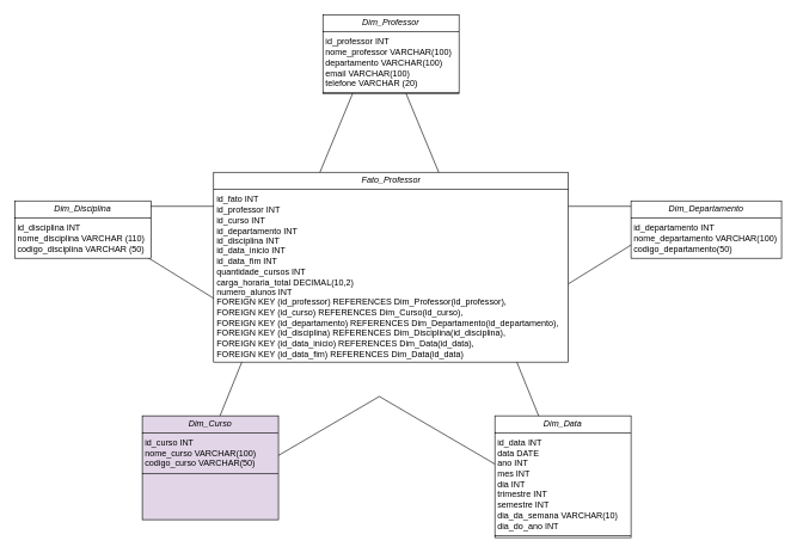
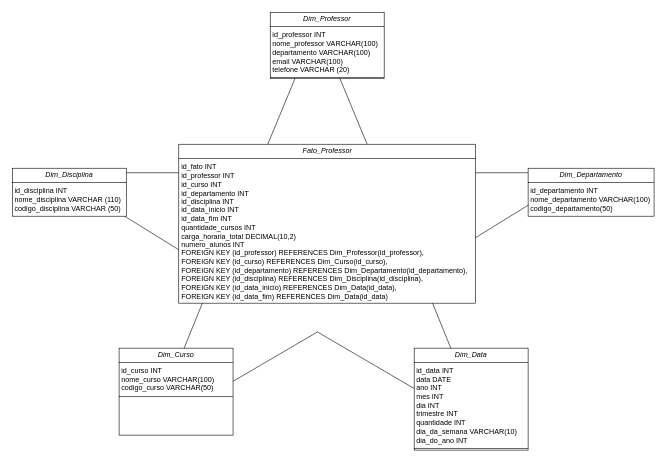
- <mxCell id="7" value="&lt;p style=&quot;margin:0px;margin-top:4px;text-align:center;&quot;&gt;&lt;i&gt;Dim_Curso&lt;/i&gt;&lt;/p&gt;&lt;hr size=&quot;1&quot; style=&quot;border-style:solid;&quot;&gt;&lt;p style=&quot;margin:0px;margin-left:4px;&quot;&gt;id_curso INT&amp;nbsp;&lt;br&gt;&lt;/p&gt;&lt;p style=&quot;margin:0px;margin-left:4px;&quot;&gt;nome_curso VARCHAR(100)&lt;/p&gt;&lt;p style=&quot;margin:0px;margin-left:4px;&quot;&gt;codigo_curso VARCHAR(50)&lt;/p&gt;&lt;hr size=&quot;1&quot; style=&quot;border-style:solid;&quot;&gt;&lt;p style=&quot;margin:0px;margin-left:4px;&quot;&gt;&lt;br&gt;&lt;/p&gt;" style="verticalAlign=top;align=left;overflow=fill;html=1;whiteSpace=wrap;fillColor=#e1d5e7;" vertex="1" parent="1"><mxGeometry x="198" y="580" width="190" height="145" as="geometry" /></mxCell>
+ <mxCell id="7" value="&lt;p style=&quot;margin:0px;margin-top:4px;text-align:center;&quot;&gt;&lt;i&gt;Dim_Curso&lt;/i&gt;&lt;/p&gt;&lt;hr size=&quot;1&quot; style=&quot;border-style:solid;&quot;&gt;&lt;p style=&quot;margin:0px;margin-left:4px;&quot;&gt;id_curso INT&amp;nbsp;&lt;br&gt;&lt;/p&gt;&lt;p style=&quot;margin:0px;margin-left:4px;&quot;&gt;nome_curso VARCHAR(100)&lt;/p&gt;&lt;p style=&quot;margin:0px;margin-left:4px;&quot;&gt;codigo_curso VARCHAR(50)&lt;/p&gt;&lt;hr size=&quot;1&quot; style=&quot;border-style:solid;&quot;&gt;&lt;p style=&quot;margin:0px;margin-left:4px;&quot;&gt;&lt;br&gt;&lt;/p&gt;" style="verticalAlign=top;align=left;overflow=fill;html=1;whiteSpace=wrap;" vertex="1" parent="1"><mxGeometry x="198" y="580" width="190" height="145" as="geometry" /></mxCell>
- <mxCell id="4" value="&lt;p style=&quot;margin:0px;margin-top:4px;text-align:center;&quot;&gt;&lt;i&gt;Dim_Data&lt;/i&gt;&lt;/p&gt;&lt;hr size=&quot;1&quot; style=&quot;border-style:solid;&quot;&gt;&lt;p style=&quot;margin:0px;margin-left:4px;&quot;&gt;id_data INT&lt;br&gt;&lt;/p&gt;&lt;p style=&quot;margin:0px;margin-left:4px;&quot;&gt;data DATE&lt;/p&gt;&lt;p style=&quot;margin:0px;margin-left:4px;&quot;&gt;ano INT&lt;/p&gt;&lt;p style=&quot;margin:0px;margin-left:4px;&quot;&gt;mes INT&lt;/p&gt;&lt;p style=&quot;margin:0px;margin-left:4px;&quot;&gt;dia INT&lt;/p&gt;&lt;p style=&quot;margin:0px;margin-left:4px;&quot;&gt;trimestre INT&lt;/p&gt;&lt;p style=&quot;margin:0px;margin-left:4px;&quot;&gt;semestre INT&lt;/p&gt;&lt;p style=&quot;margin:0px;margin-left:4px;&quot;&gt;dia_da_semana VARCHAR(10)&lt;/p&gt;&lt;p style=&quot;margin:0px;margin-left:4px;&quot;&gt;dia_do_ano INT&lt;/p&gt;&lt;hr size=&quot;1&quot; style=&quot;border-style:solid;&quot;&gt;&lt;p style=&quot;margin:0px;margin-left:4px;&quot;&gt;&lt;br&gt;&lt;/p&gt;" style="verticalAlign=top;align=left;overflow=fill;html=1;whiteSpace=wrap;" vertex="1" parent="1"><mxGeometry x="690" y="580" width="190" height="170" as="geometry" /></mxCell>
+ <mxCell id="4" value="&lt;p style=&quot;margin:0px;margin-top:4px;text-align:center;&quot;&gt;&lt;i&gt;Dim_Data&lt;/i&gt;&lt;/p&gt;&lt;hr size=&quot;1&quot; style=&quot;border-style:solid;&quot;&gt;&lt;p style=&quot;margin:0px;margin-left:4px;&quot;&gt;id_data INT&lt;br&gt;&lt;/p&gt;&lt;p style=&quot;margin:0px;margin-left:4px;&quot;&gt;data DATE&lt;/p&gt;&lt;p style=&quot;margin:0px;margin-left:4px;&quot;&gt;ano INT&lt;/p&gt;&lt;p style=&quot;margin:0px;margin-left:4px;&quot;&gt;mes INT&lt;/p&gt;&lt;p style=&quot;margin:0px;margin-left:4px;&quot;&gt;dia INT&lt;/p&gt;&lt;p style=&quot;margin:0px;margin-left:4px;&quot;&gt;trimestre INT&lt;/p&gt;&lt;p style=&quot;margin:0px;margin-left:4px;&quot;&gt;quantidade INT&lt;/p&gt;&lt;p style=&quot;margin:0px;margin-left:4px;&quot;&gt;dia_da_semana VARCHAR(10)&lt;/p&gt;&lt;p style=&quot;margin:0px;margin-left:4px;&quot;&gt;dia_do_ano INT&lt;/p&gt;&lt;hr size=&quot;1&quot; style=&quot;border-style:solid;&quot;&gt;&lt;p style=&quot;margin:0px;margin-left:4px;&quot;&gt;&lt;br&gt;&lt;/p&gt;" style="verticalAlign=top;align=left;overflow=fill;html=1;whiteSpace=wrap;" vertex="1" parent="1"><mxGeometry x="690" y="580" width="190" height="170" as="geometry" /></mxCell>
